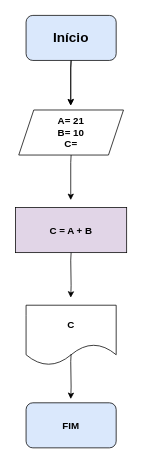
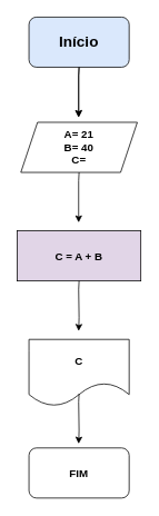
- <mxCell id="4" value="&lt;b&gt;A= 21&lt;br&gt;B= 10&lt;br&gt;C=&lt;br&gt;&lt;/b&gt;" style="shape=parallelogram;perimeter=parallelogramPerimeter;whiteSpace=wrap;html=1;fixedSize=1;fontSize=13;" vertex="1" parent="1"><mxGeometry x="24.25" y="146" width="139.5" height="60" as="geometry" /></mxCell>
+ <mxCell id="4" value="&lt;b&gt;A= 21&lt;br&gt;B= 40&lt;br&gt;C=&lt;br&gt;&lt;/b&gt;" style="shape=parallelogram;perimeter=parallelogramPerimeter;whiteSpace=wrap;html=1;fixedSize=1;fontSize=13;" vertex="1" parent="1"><mxGeometry x="24.25" y="146" width="139.5" height="60" as="geometry" /></mxCell>
- <mxCell id="11" value="&lt;b&gt;FIM&lt;/b&gt;" style="rounded=1;whiteSpace=wrap;html=1;fontSize=13;fillColor=#dae8fc;" vertex="1" parent="1"><mxGeometry x="34" y="536" width="120" height="60" as="geometry" /></mxCell>
+ <mxCell id="11" value="&lt;b&gt;FIM&lt;/b&gt;" style="rounded=1;whiteSpace=wrap;html=1;fontSize=13;" vertex="1" parent="1"><mxGeometry x="34" y="536" width="120" height="60" as="geometry" /></mxCell>
